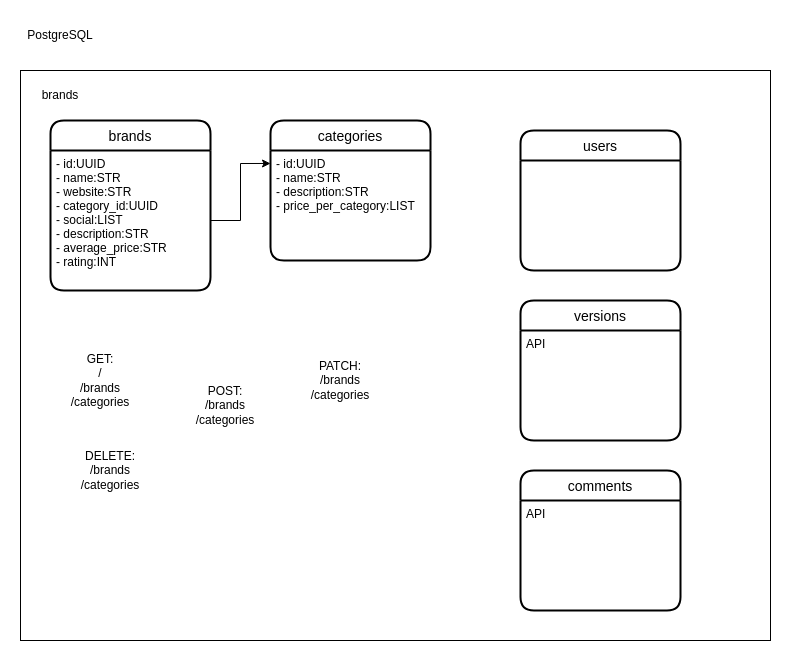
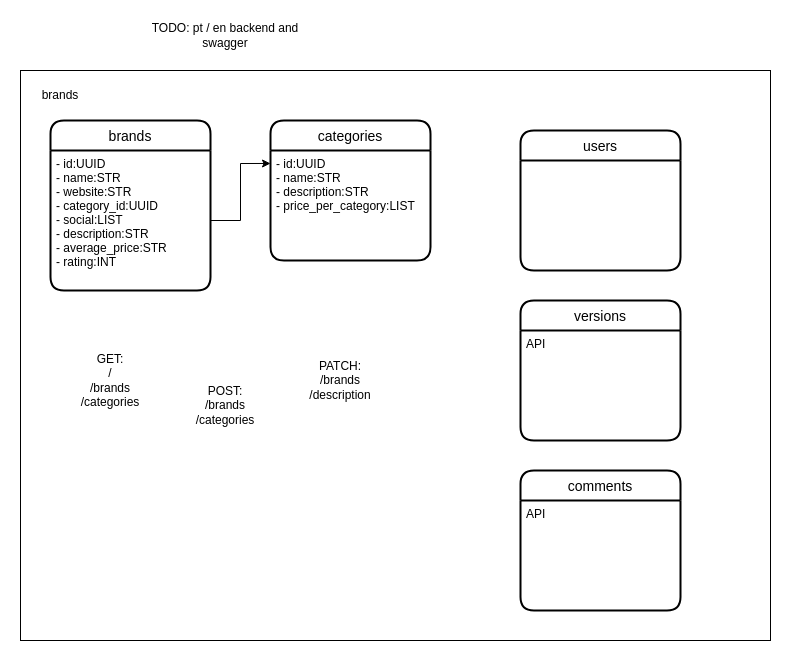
- <mxCell id="2" value="PostgreSQL" style="text;html=1;strokeColor=none;fillColor=none;align=center;verticalAlign=middle;whiteSpace=wrap;rounded=0;" vertex="1" parent="1"><mxGeometry x="30" y="20" width="60" height="30" as="geometry" /></mxCell>
+ <mxCell id="7" value="TODO: pt / en backend and swagger" style="text;html=1;strokeColor=none;fillColor=none;align=center;verticalAlign=middle;whiteSpace=wrap;rounded=0;" vertex="1" parent="1"><mxGeometry x="150" y="20" width="150" height="30" as="geometry" /></mxCell>
- <mxCell id="11" value="GET:&lt;br&gt;/&lt;br&gt;/brands&lt;br&gt;/categories" style="text;html=1;strokeColor=none;fillColor=none;align=center;verticalAlign=middle;whiteSpace=wrap;rounded=0;" vertex="1" parent="1"><mxGeometry x="50" y="340" width="100" height="80" as="geometry" /></mxCell>
+ <mxCell id="11" value="GET:&lt;br&gt;/&lt;br&gt;/brands&lt;br&gt;/categories" style="text;html=1;strokeColor=none;fillColor=none;align=center;verticalAlign=middle;whiteSpace=wrap;rounded=0;" vertex="1" parent="1"><mxGeometry x="60" y="340" width="100" height="80" as="geometry" /></mxCell>
- <mxCell id="13" value="PATCH:&lt;br&gt;/brands&lt;br&gt;/categories" style="text;html=1;strokeColor=none;fillColor=none;align=center;verticalAlign=middle;whiteSpace=wrap;rounded=0;" vertex="1" parent="1"><mxGeometry x="290" y="340" width="100" height="80" as="geometry" /></mxCell>
+ <mxCell id="13" value="PATCH:&lt;br&gt;/brands&lt;br&gt;/description" style="text;html=1;strokeColor=none;fillColor=none;align=center;verticalAlign=middle;whiteSpace=wrap;rounded=0;" vertex="1" parent="1"><mxGeometry x="290" y="340" width="100" height="80" as="geometry" /></mxCell>
- <mxCell id="14" value="DELETE:&lt;br&gt;/brands&lt;br&gt;/categories" style="text;html=1;strokeColor=none;fillColor=none;align=center;verticalAlign=middle;whiteSpace=wrap;rounded=0;" vertex="1" parent="1"><mxGeometry x="60" y="430" width="100" height="80" as="geometry" /></mxCell>
